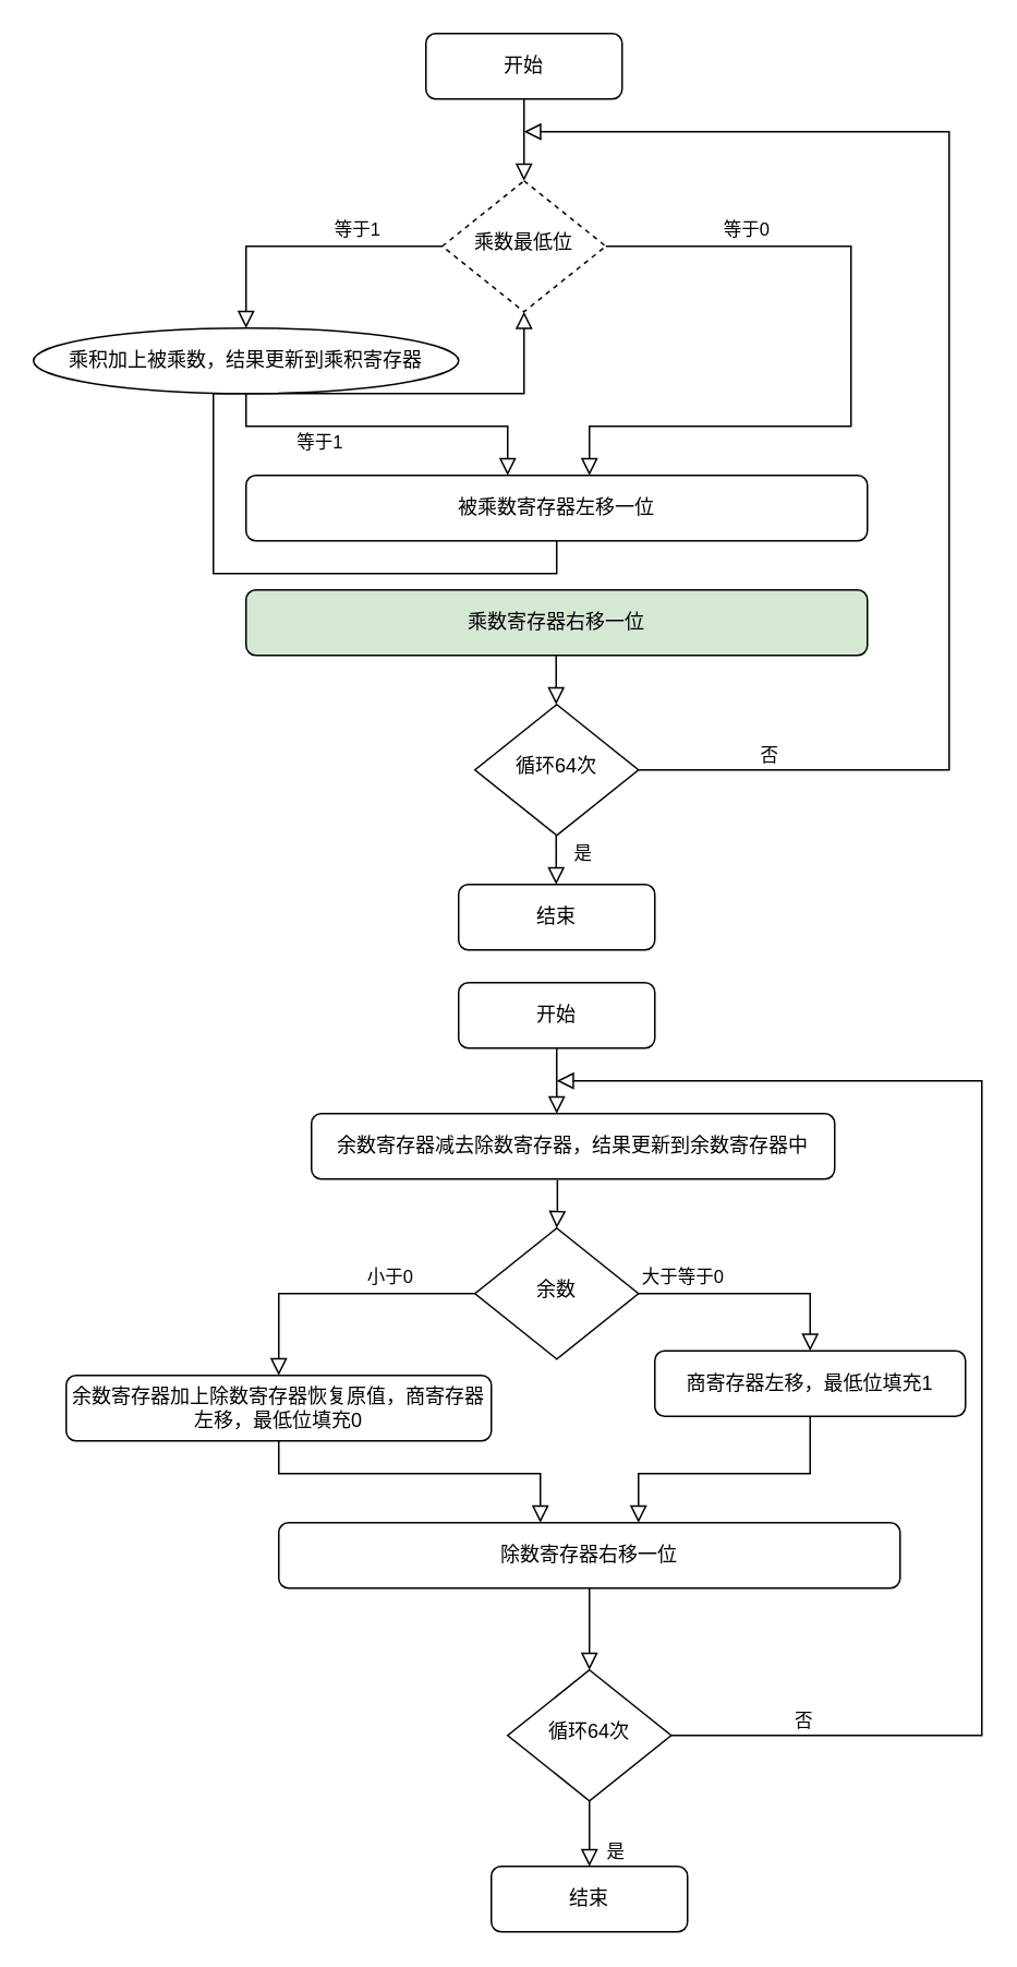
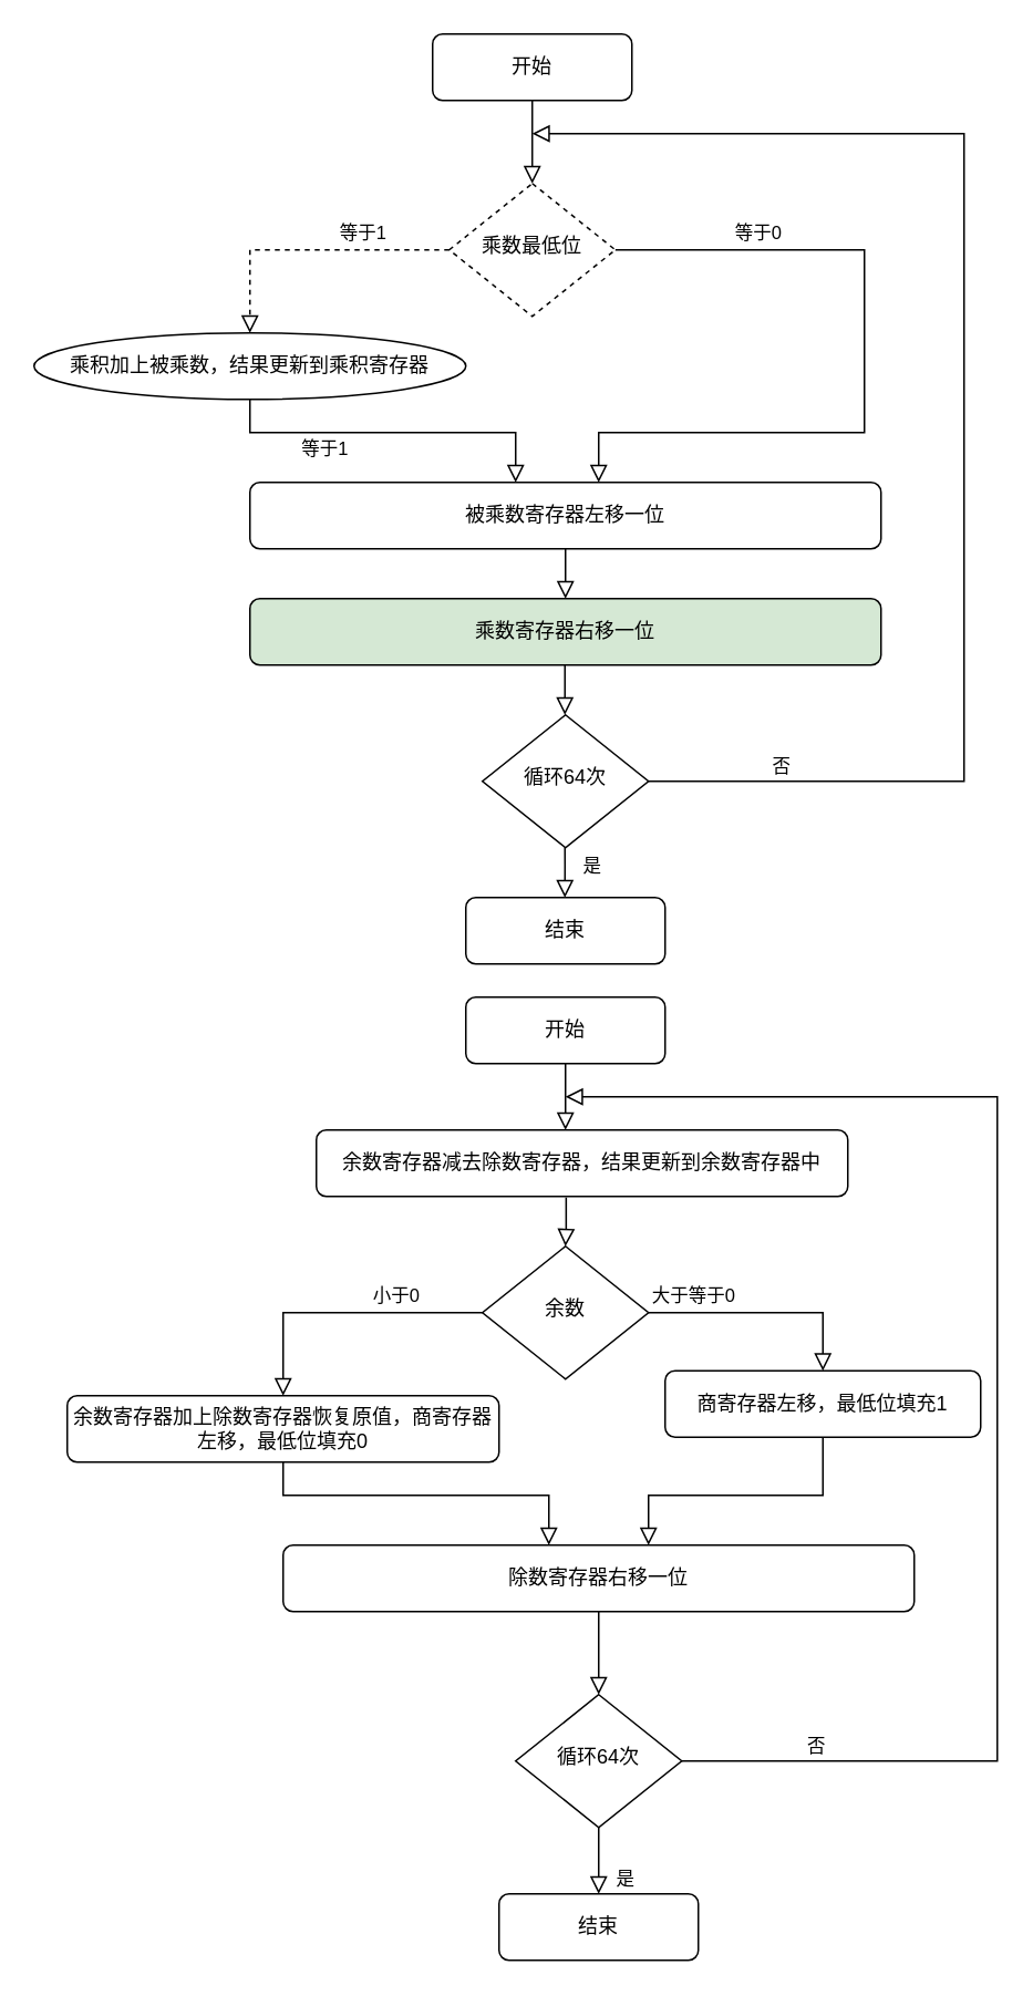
- <mxCell id="8" value="等于1" style="edgeStyle=orthogonalEdgeStyle;rounded=0;html=1;jettySize=auto;orthogonalLoop=1;fontSize=11;endArrow=block;endFill=0;endSize=8;strokeWidth=1;shadow=0;labelBackgroundColor=none;exitX=0;exitY=0.5;exitDx=0;exitDy=0;entryX=0.5;entryY=0;entryDx=0;entryDy=0;" edge="1" parent="1" source="5" target="7"><mxGeometry x="-0.385" y="-10" relative="1" as="geometry"><mxPoint as="offset" /><mxPoint x="380" y="160" as="sourcePoint" /><mxPoint x="210" y="220" as="targetPoint" /></mxGeometry></mxCell>
+ <mxCell id="8" value="等于1" style="edgeStyle=orthogonalEdgeStyle;rounded=0;html=1;jettySize=auto;orthogonalLoop=1;fontSize=11;endArrow=block;endFill=0;endSize=8;strokeWidth=1;shadow=0;labelBackgroundColor=none;exitX=0;exitY=0.5;exitDx=0;exitDy=0;entryX=0.5;entryY=0;entryDx=0;entryDy=0;dashed=1;" edge="1" parent="1" source="5" target="7"><mxGeometry x="-0.385" y="-10" relative="1" as="geometry"><mxPoint as="offset" /><mxPoint x="380" y="160" as="sourcePoint" /><mxPoint x="210" y="220" as="targetPoint" /></mxGeometry></mxCell>
- <mxCell id="10" value="" style="rounded=0;html=1;jettySize=auto;orthogonalLoop=1;fontSize=11;endArrow=block;endFill=0;endSize=8;strokeWidth=1;shadow=0;labelBackgroundColor=none;edgeStyle=orthogonalEdgeStyle;exitX=0.5;exitY=1;exitDx=0;exitDy=0;" edge="1" parent="1" source="6" target="5"><mxGeometry relative="1" as="geometry"><mxPoint x="339.66" y="350" as="sourcePoint" /><mxPoint x="340" y="360" as="targetPoint" /></mxGeometry></mxCell>
+ <mxCell id="10" value="" style="rounded=0;html=1;jettySize=auto;orthogonalLoop=1;fontSize=11;endArrow=block;endFill=0;endSize=8;strokeWidth=1;shadow=0;labelBackgroundColor=none;edgeStyle=orthogonalEdgeStyle;exitX=0.5;exitY=1;exitDx=0;exitDy=0;entryX=0.5;entryY=0;entryDx=0;entryDy=0;" edge="1" parent="1" source="6" target="11"><mxGeometry relative="1" as="geometry"><mxPoint x="339.66" y="350" as="sourcePoint" /><mxPoint x="340" y="360" as="targetPoint" /></mxGeometry></mxCell>
